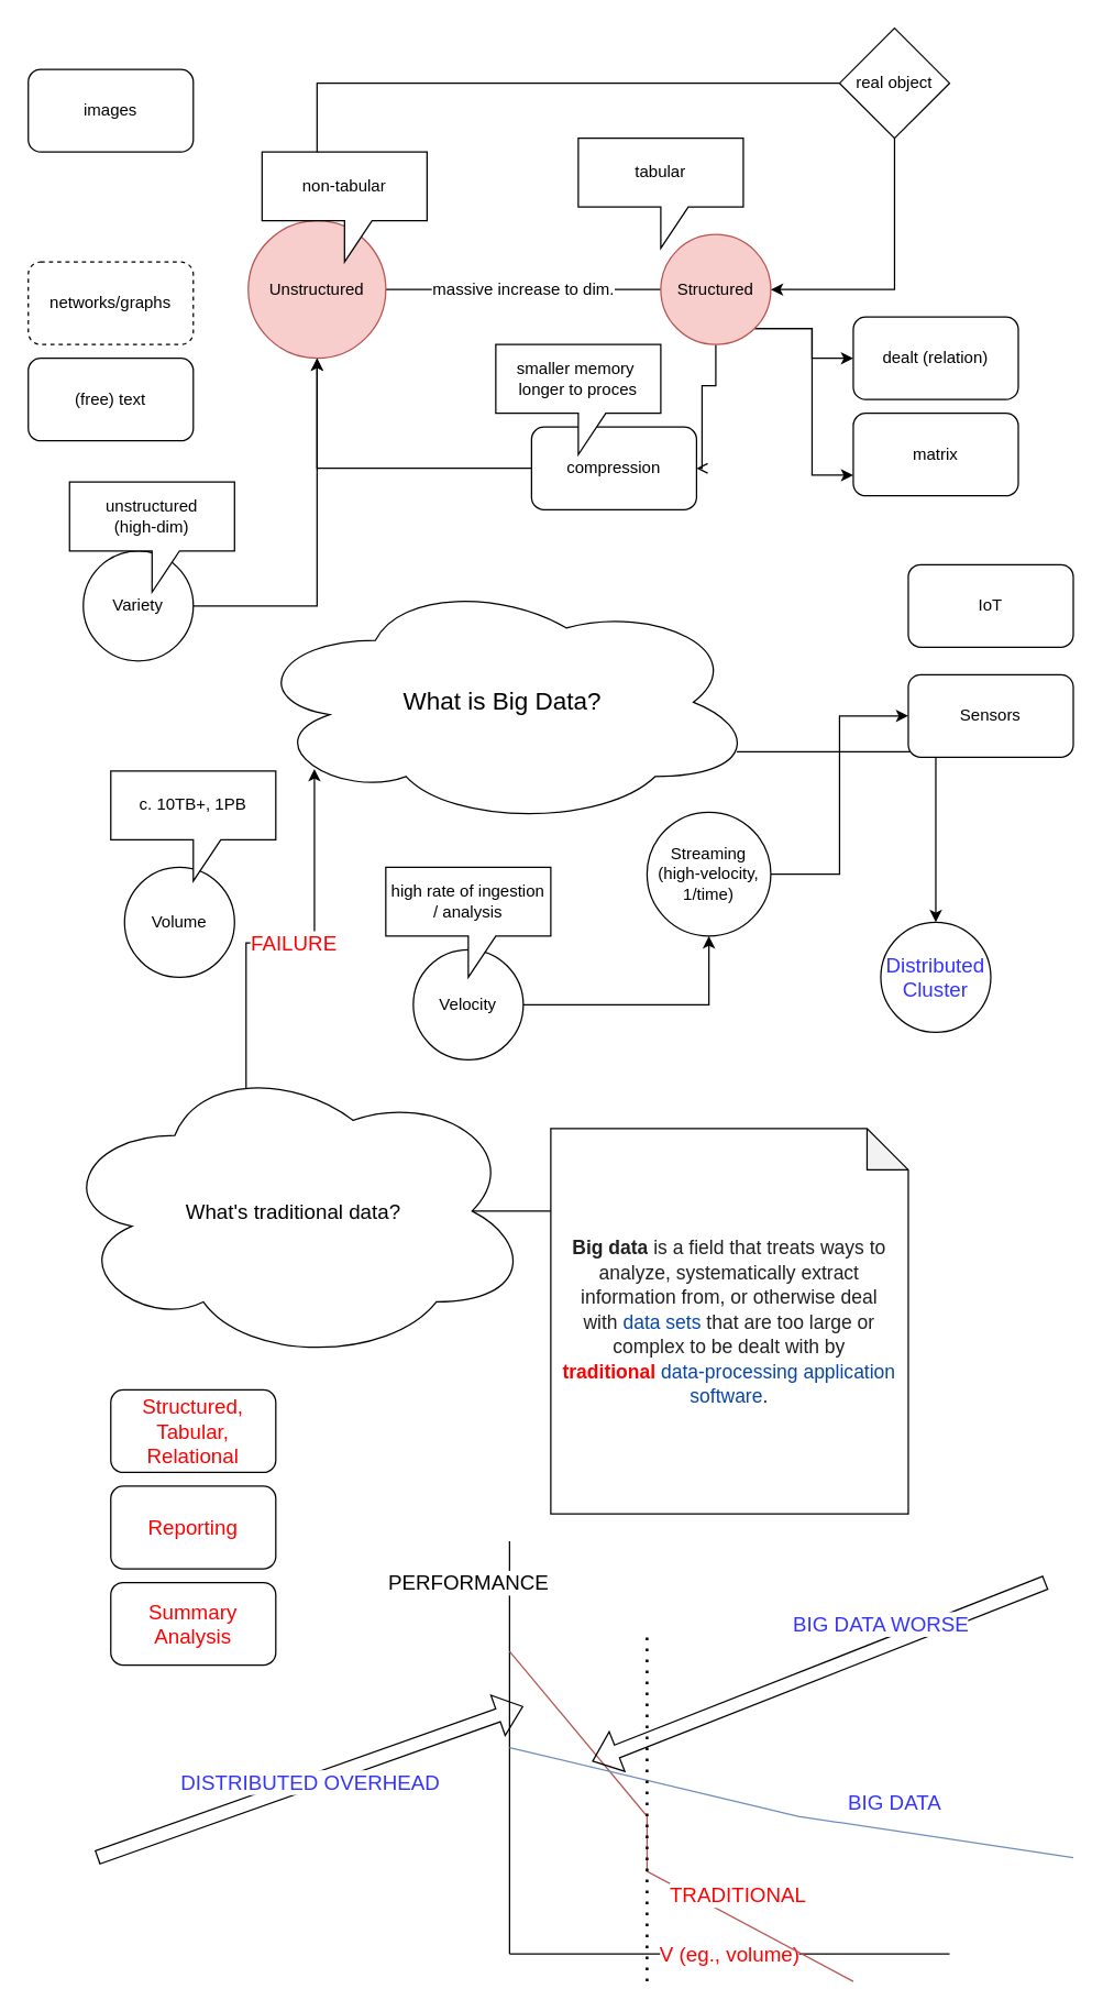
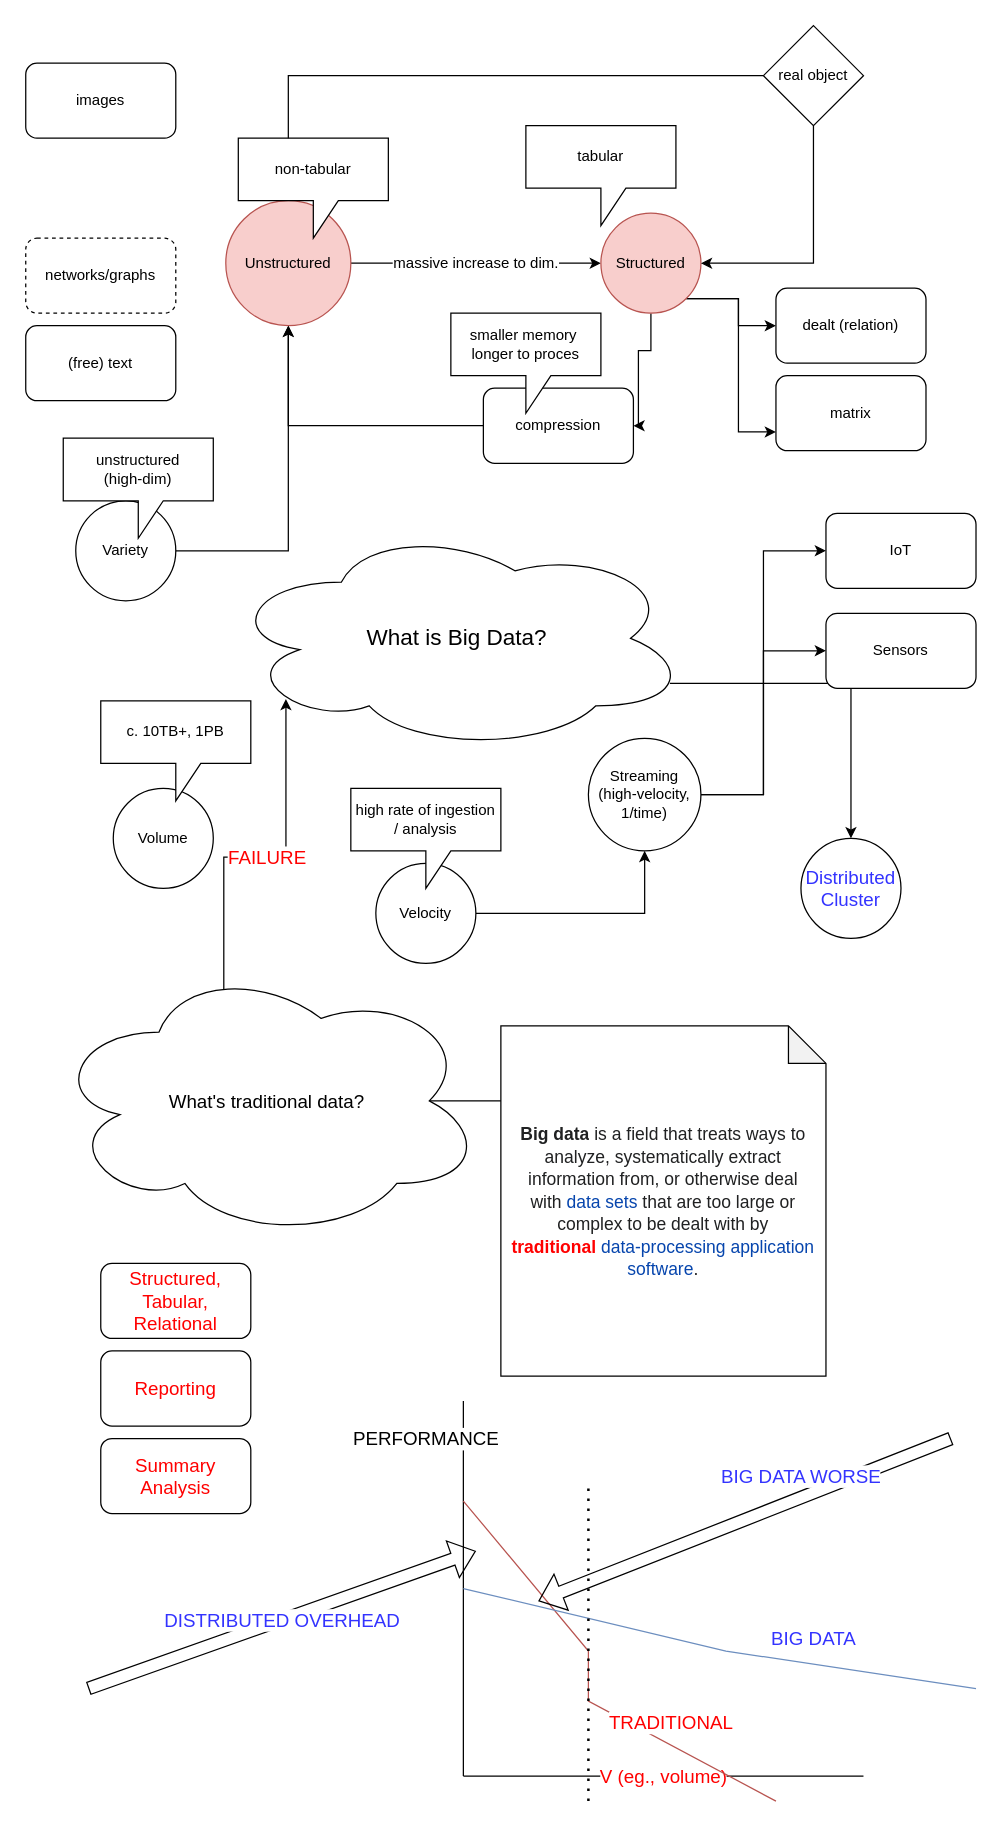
- <mxCell id="5" value="massive increase to dim." style="edgeStyle=orthogonalEdgeStyle;rounded=0;orthogonalLoop=1;jettySize=auto;html=1;exitX=1;exitY=0.5;exitDx=0;exitDy=0;entryX=0;entryY=0.5;entryDx=0;entryDy=0;fontSize=12;endArrow=none;" edge="1" parent="1" source="6" target="10"><mxGeometry relative="1" as="geometry" /></mxCell>
+ <mxCell id="5" value="massive increase to dim." style="edgeStyle=orthogonalEdgeStyle;rounded=0;orthogonalLoop=1;jettySize=auto;html=1;exitX=1;exitY=0.5;exitDx=0;exitDy=0;entryX=0;entryY=0.5;entryDx=0;entryDy=0;fontSize=12;" edge="1" parent="1" source="6" target="10"><mxGeometry relative="1" as="geometry" /></mxCell>
- <mxCell id="7" style="edgeStyle=orthogonalEdgeStyle;rounded=0;orthogonalLoop=1;jettySize=auto;html=1;fontSize=12;endArrow=open;" edge="1" parent="1" source="10" target="17"><mxGeometry relative="1" as="geometry"><Array as="points"><mxPoint x="520" y="280" /><mxPoint x="510" y="280" /><mxPoint x="510" y="340" /></Array></mxGeometry></mxCell>
+ <mxCell id="7" style="edgeStyle=orthogonalEdgeStyle;rounded=0;orthogonalLoop=1;jettySize=auto;html=1;fontSize=12;" edge="1" parent="1" source="10" target="17"><mxGeometry relative="1" as="geometry"><Array as="points"><mxPoint x="520" y="280" /><mxPoint x="510" y="280" /><mxPoint x="510" y="340" /></Array></mxGeometry></mxCell>
+ <mxCell id="22" style="edgeStyle=orthogonalEdgeStyle;rounded=0;orthogonalLoop=1;jettySize=auto;html=1;entryX=0;entryY=0.5;entryDx=0;entryDy=0;fontSize=12;" edge="1" parent="1" source="24" target="25"><mxGeometry relative="1" as="geometry" /></mxCell>
